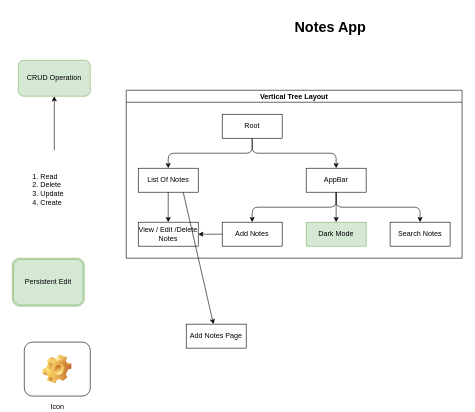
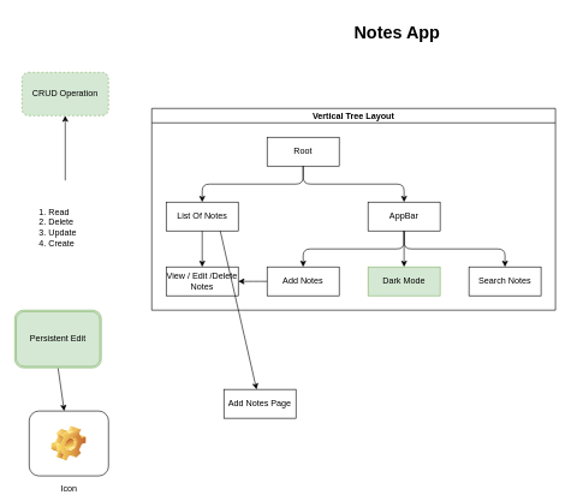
- <mxCell id="19" value="CRUD Operation" style="rounded=1;whiteSpace=wrap;html=1;fillColor=#d5e8d4;strokeColor=#82b366;" vertex="1" parent="1"><mxGeometry x="30" y="100" width="120" height="60" as="geometry" /></mxCell>
+ <mxCell id="19" value="CRUD Operation" style="rounded=1;whiteSpace=wrap;html=1;fillColor=#d5e8d4;strokeColor=#82b366;dashed=1;" vertex="1" parent="1"><mxGeometry x="30" y="100" width="120" height="60" as="geometry" /></mxCell>
+ <mxCell id="20" style="edgeStyle=none;html=1;exitX=0.5;exitY=1;exitDx=0;exitDy=0;" edge="1" parent="1" source="21" target="22"><mxGeometry relative="1" as="geometry" /></mxCell>
